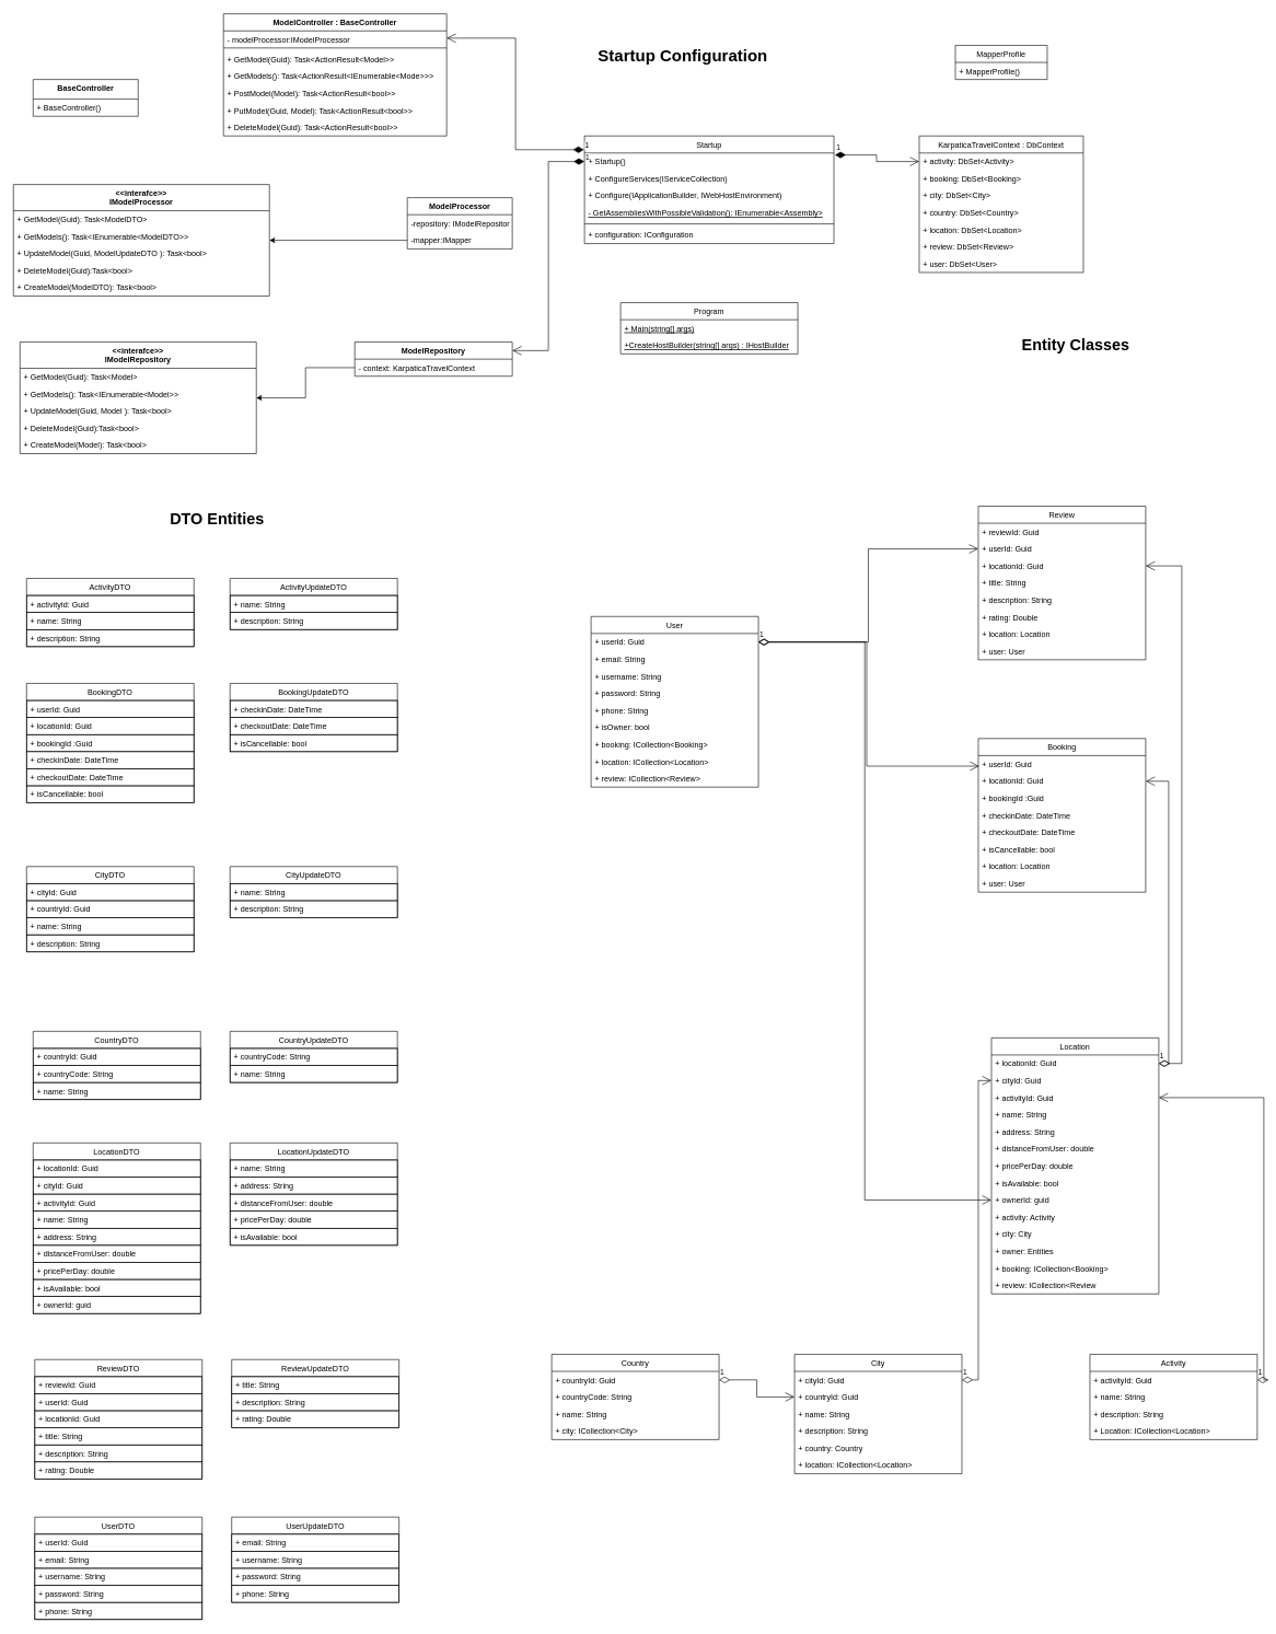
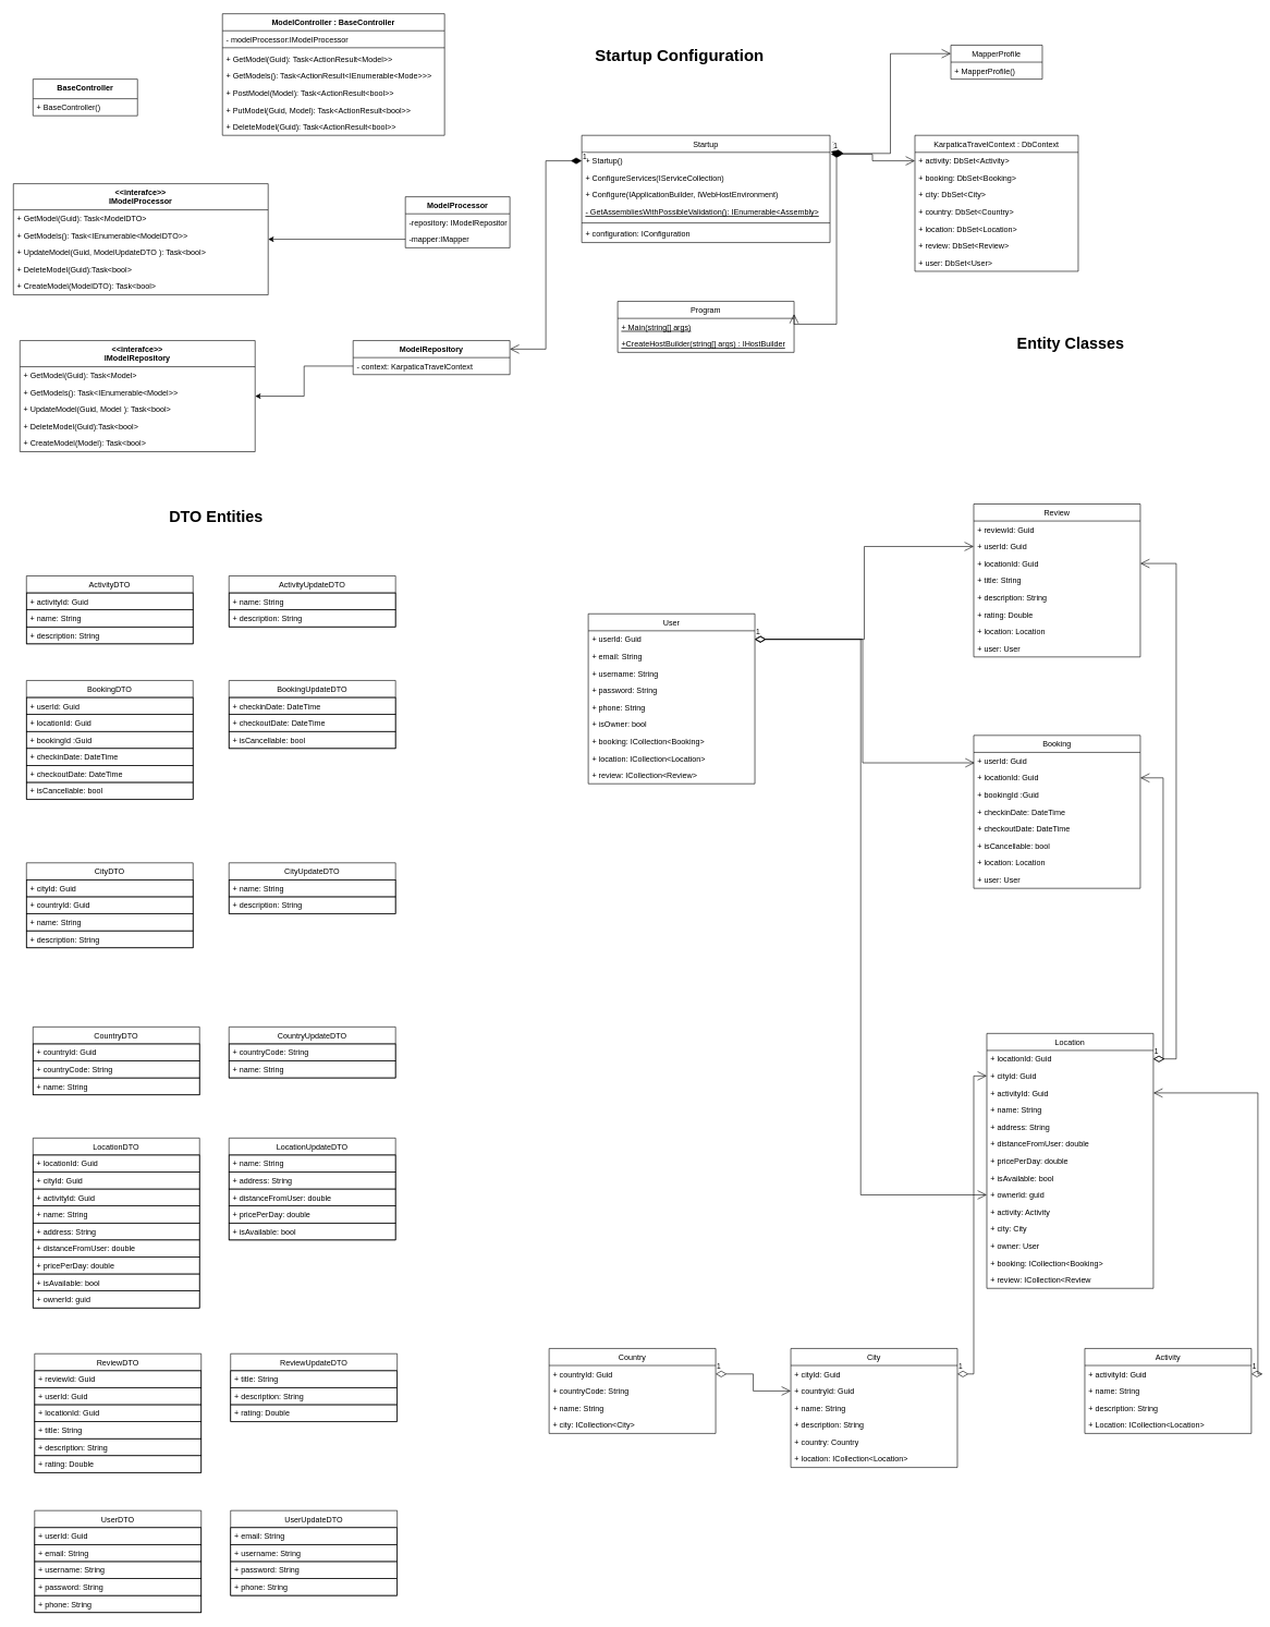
+ <mxCell id="193" value="1" style="endArrow=open;html=1;endSize=12;startArrow=diamondThin;startSize=14;startFill=1;edgeStyle=orthogonalEdgeStyle;align=left;verticalAlign=bottom;rounded=0;exitX=1.011;exitY=0.064;exitDx=0;exitDy=0;exitPerimeter=0;entryX=0;entryY=0.25;entryDx=0;entryDy=0;" parent="1" source="176" target="170" edge="1"><mxGeometry x="-1" y="3" relative="1" as="geometry"><mxPoint x="860" y="430" as="sourcePoint" /><mxPoint x="1020" y="430" as="targetPoint" /></mxGeometry></mxCell>
- <mxCell id="196" value="1" style="endArrow=open;html=1;endSize=12;startArrow=diamondThin;startSize=14;startFill=1;edgeStyle=orthogonalEdgeStyle;align=left;verticalAlign=bottom;rounded=0;fontColor=default;strokeColor=default;labelBackgroundColor=default;exitX=-0.002;exitY=0.128;exitDx=0;exitDy=0;exitPerimeter=0;entryX=1;entryY=0.5;entryDx=0;entryDy=0;" edge="1" parent="1" source="175" target="5"><mxGeometry x="-1" y="3" relative="1" as="geometry"><mxPoint x="1110" y="150" as="sourcePoint" /><mxPoint x="950" y="150" as="targetPoint" /></mxGeometry></mxCell>
+ <mxCell id="190" value="1" style="endArrow=open;html=1;endSize=12;startArrow=diamondThin;startSize=14;startFill=1;edgeStyle=orthogonalEdgeStyle;align=left;verticalAlign=bottom;rounded=0;exitX=1.003;exitY=-0.015;exitDx=0;exitDy=0;exitPerimeter=0;entryX=1;entryY=0.25;entryDx=0;entryDy=0;" parent="1" source="176" target="172" edge="1"><mxGeometry x="-1" y="3" relative="1" as="geometry"><mxPoint x="1400" y="496" as="sourcePoint" /><mxPoint x="1290" y="520" as="targetPoint" /><Array as="points"><mxPoint x="1280" y="232" /><mxPoint x="1280" y="495" /><mxPoint x="1215" y="495" /></Array></mxGeometry></mxCell>
- <mxCell id="85" value="+ owner: Entities" style="text;strokeColor=none;fillColor=none;align=left;verticalAlign=top;spacingLeft=4;spacingRight=4;overflow=hidden;rotatable=0;points=[[0,0.5],[1,0.5]];portConstraint=eastwest;" parent="73" vertex="1"><mxGeometry y="312" width="255" height="26" as="geometry" /></mxCell>
+ <mxCell id="85" value="+ owner: User" style="text;strokeColor=none;fillColor=none;align=left;verticalAlign=top;spacingLeft=4;spacingRight=4;overflow=hidden;rotatable=0;points=[[0,0.5],[1,0.5]];portConstraint=eastwest;" parent="73" vertex="1"><mxGeometry y="312" width="255" height="26" as="geometry" /></mxCell>
